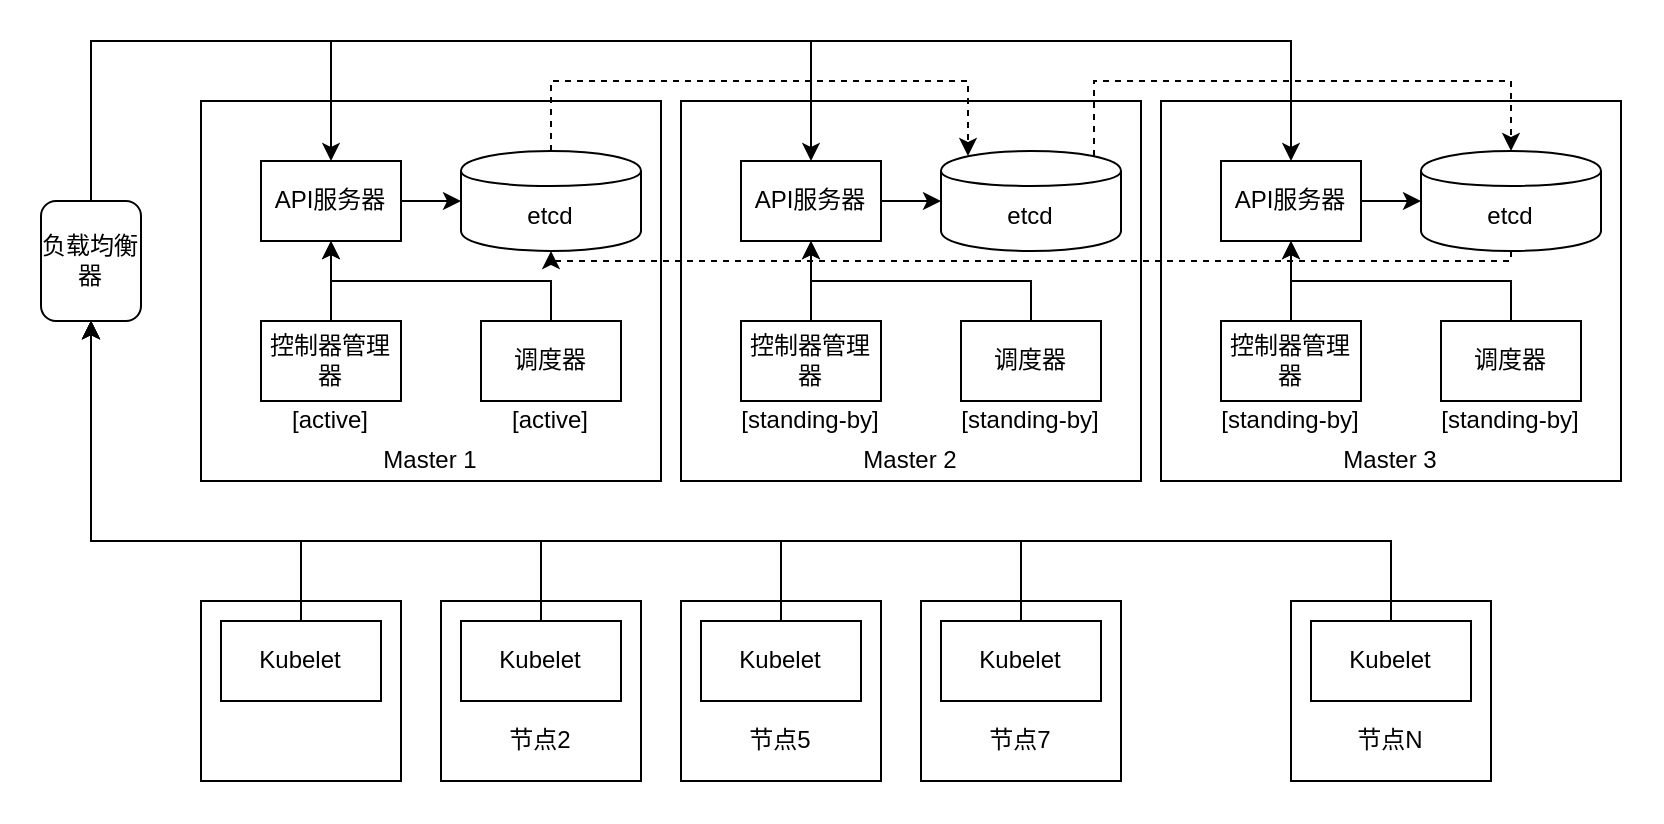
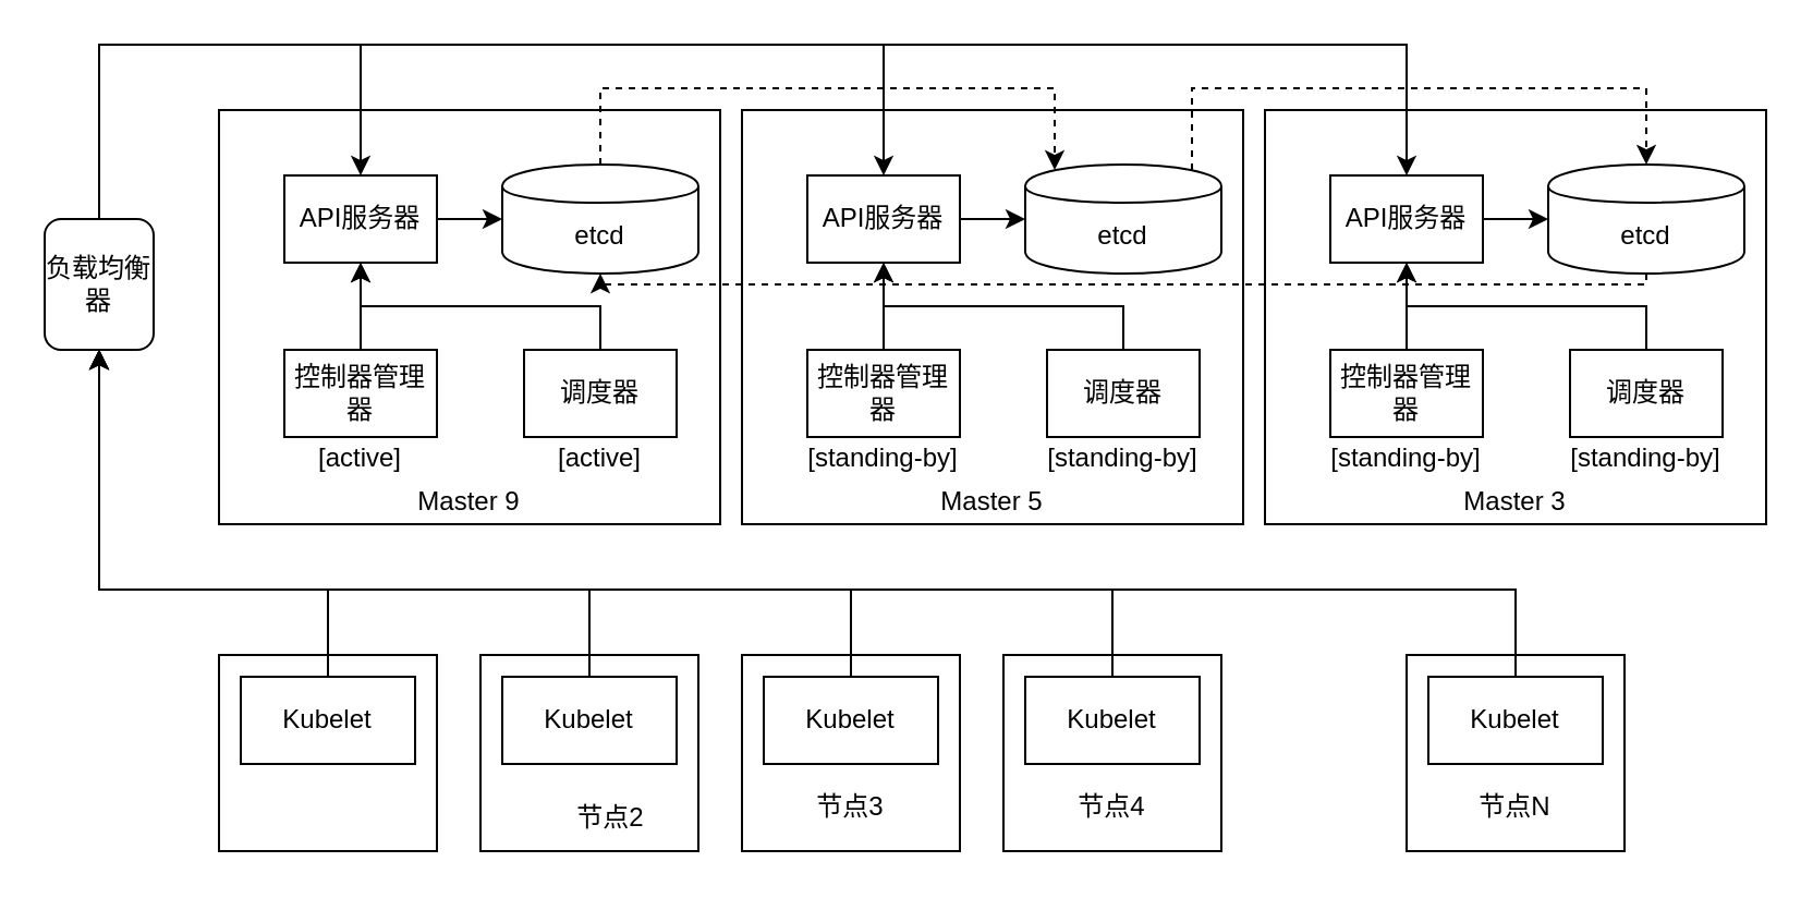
- <mxCell id="12" value="Master 1" style="text;html=1;strokeColor=none;fillColor=none;align=center;verticalAlign=middle;whiteSpace=wrap;rounded=0;" vertex="1" parent="1"><mxGeometry x="180" y="220" width="70" height="20" as="geometry" /></mxCell>
+ <mxCell id="12" value="Master 9" style="text;html=1;strokeColor=none;fillColor=none;align=center;verticalAlign=middle;whiteSpace=wrap;rounded=0;" vertex="1" parent="1"><mxGeometry x="180" y="220" width="70" height="20" as="geometry" /></mxCell>
- <mxCell id="23" value="Master 2" style="text;html=1;strokeColor=none;fillColor=none;align=center;verticalAlign=middle;whiteSpace=wrap;rounded=0;" vertex="1" parent="1"><mxGeometry x="420" y="220" width="70" height="20" as="geometry" /></mxCell>
+ <mxCell id="23" value="Master 5" style="text;html=1;strokeColor=none;fillColor=none;align=center;verticalAlign=middle;whiteSpace=wrap;rounded=0;" vertex="1" parent="1"><mxGeometry x="420" y="220" width="70" height="20" as="geometry" /></mxCell>
- <mxCell id="48" value="节点2" style="text;html=1;strokeColor=none;fillColor=none;align=center;verticalAlign=middle;whiteSpace=wrap;rounded=0;" vertex="1" parent="1"><mxGeometry x="250" y="360" width="40" height="20" as="geometry" /></mxCell>
+ <mxCell id="48" value="节点2" style="text;html=1;strokeColor=none;fillColor=none;align=center;verticalAlign=middle;whiteSpace=wrap;rounded=0;" vertex="1" parent="1"><mxGeometry x="260" y="365" width="40" height="20" as="geometry" /></mxCell>
- <mxCell id="52" value="节点5" style="text;html=1;strokeColor=none;fillColor=none;align=center;verticalAlign=middle;whiteSpace=wrap;rounded=0;" vertex="1" parent="1"><mxGeometry x="370" y="360" width="40" height="20" as="geometry" /></mxCell>
+ <mxCell id="52" value="节点3" style="text;html=1;strokeColor=none;fillColor=none;align=center;verticalAlign=middle;whiteSpace=wrap;rounded=0;" vertex="1" parent="1"><mxGeometry x="370" y="360" width="40" height="20" as="geometry" /></mxCell>
- <mxCell id="56" value="节点7" style="text;html=1;strokeColor=none;fillColor=none;align=center;verticalAlign=middle;whiteSpace=wrap;rounded=0;" vertex="1" parent="1"><mxGeometry x="490" y="360" width="40" height="20" as="geometry" /></mxCell>
+ <mxCell id="56" value="节点4" style="text;html=1;strokeColor=none;fillColor=none;align=center;verticalAlign=middle;whiteSpace=wrap;rounded=0;" vertex="1" parent="1"><mxGeometry x="490" y="360" width="40" height="20" as="geometry" /></mxCell>
